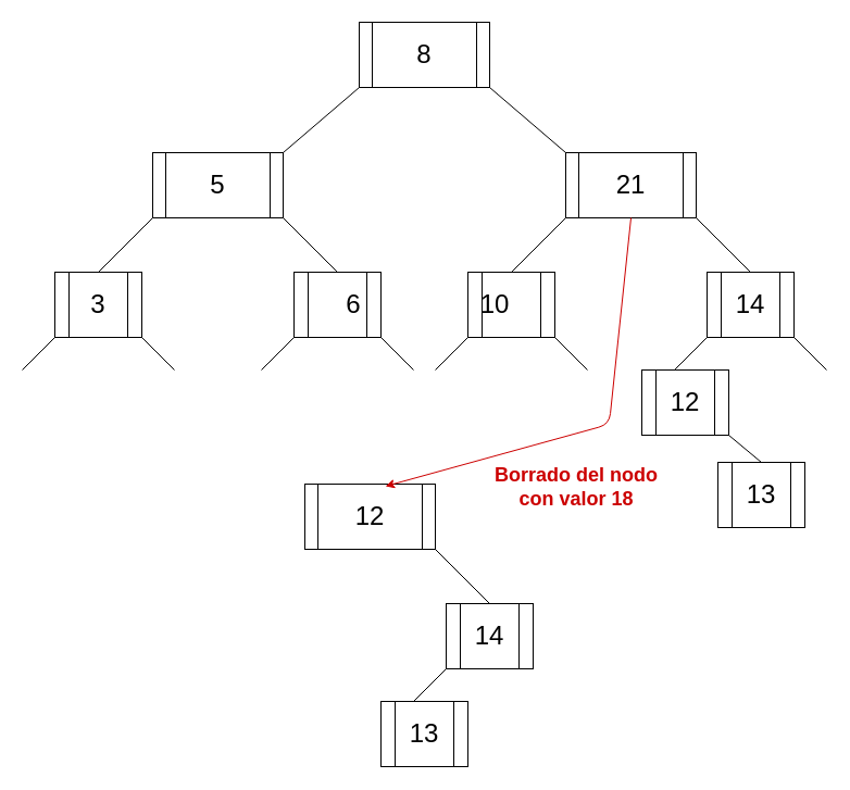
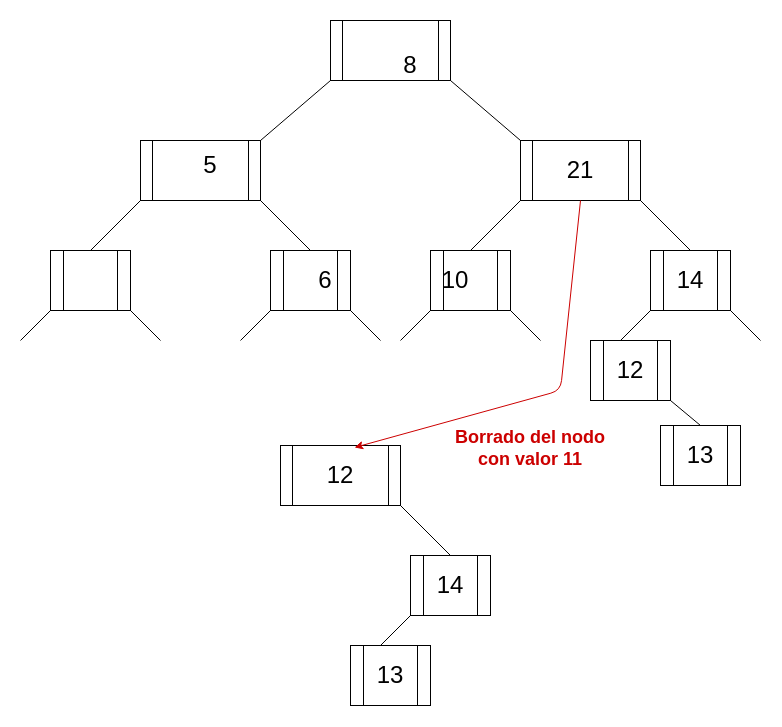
- <mxCell id="23" value="8" style="text;html=1;strokeColor=none;fillColor=none;align=center;verticalAlign=middle;whiteSpace=wrap;rounded=0;fontSize=24;" vertex="1" parent="1"><mxGeometry x="370" y="40" width="40" height="20" as="geometry" /></mxCell>
+ <mxCell id="23" value="8" style="text;html=1;strokeColor=none;fillColor=none;align=center;verticalAlign=middle;whiteSpace=wrap;rounded=0;fontSize=24;" vertex="1" parent="1"><mxGeometry x="390" y="55" width="40" height="20" as="geometry" /></mxCell>
- <mxCell id="24" value="5" style="text;html=1;strokeColor=none;fillColor=none;align=center;verticalAlign=middle;whiteSpace=wrap;rounded=0;fontSize=24;" vertex="1" parent="1"><mxGeometry x="180" y="160" width="40" height="20" as="geometry" /></mxCell>
+ <mxCell id="24" value="5" style="text;html=1;strokeColor=none;fillColor=none;align=center;verticalAlign=middle;whiteSpace=wrap;rounded=0;fontSize=24;" vertex="1" parent="1"><mxGeometry x="190" y="155" width="40" height="20" as="geometry" /></mxCell>
- <mxCell id="25" value="3" style="text;html=1;strokeColor=none;fillColor=none;align=center;verticalAlign=middle;whiteSpace=wrap;rounded=0;fontSize=24;" vertex="1" parent="1"><mxGeometry x="70" y="270" width="40" height="20" as="geometry" /></mxCell>
- <mxCell id="44" value="Borrado del nodo con valor 18" style="text;html=1;strokeColor=none;fillColor=none;align=center;verticalAlign=middle;whiteSpace=wrap;rounded=0;fontSize=18;fontColor=#CC0000;fontStyle=1" vertex="1" parent="1"><mxGeometry x="440" y="425" width="180" height="45" as="geometry" /></mxCell>
+ <mxCell id="44" value="Borrado del nodo con valor 11" style="text;html=1;strokeColor=none;fillColor=none;align=center;verticalAlign=middle;whiteSpace=wrap;rounded=0;fontSize=18;fontColor=#CC0000;fontStyle=1" vertex="1" parent="1"><mxGeometry x="440" y="425" width="180" height="45" as="geometry" /></mxCell>
